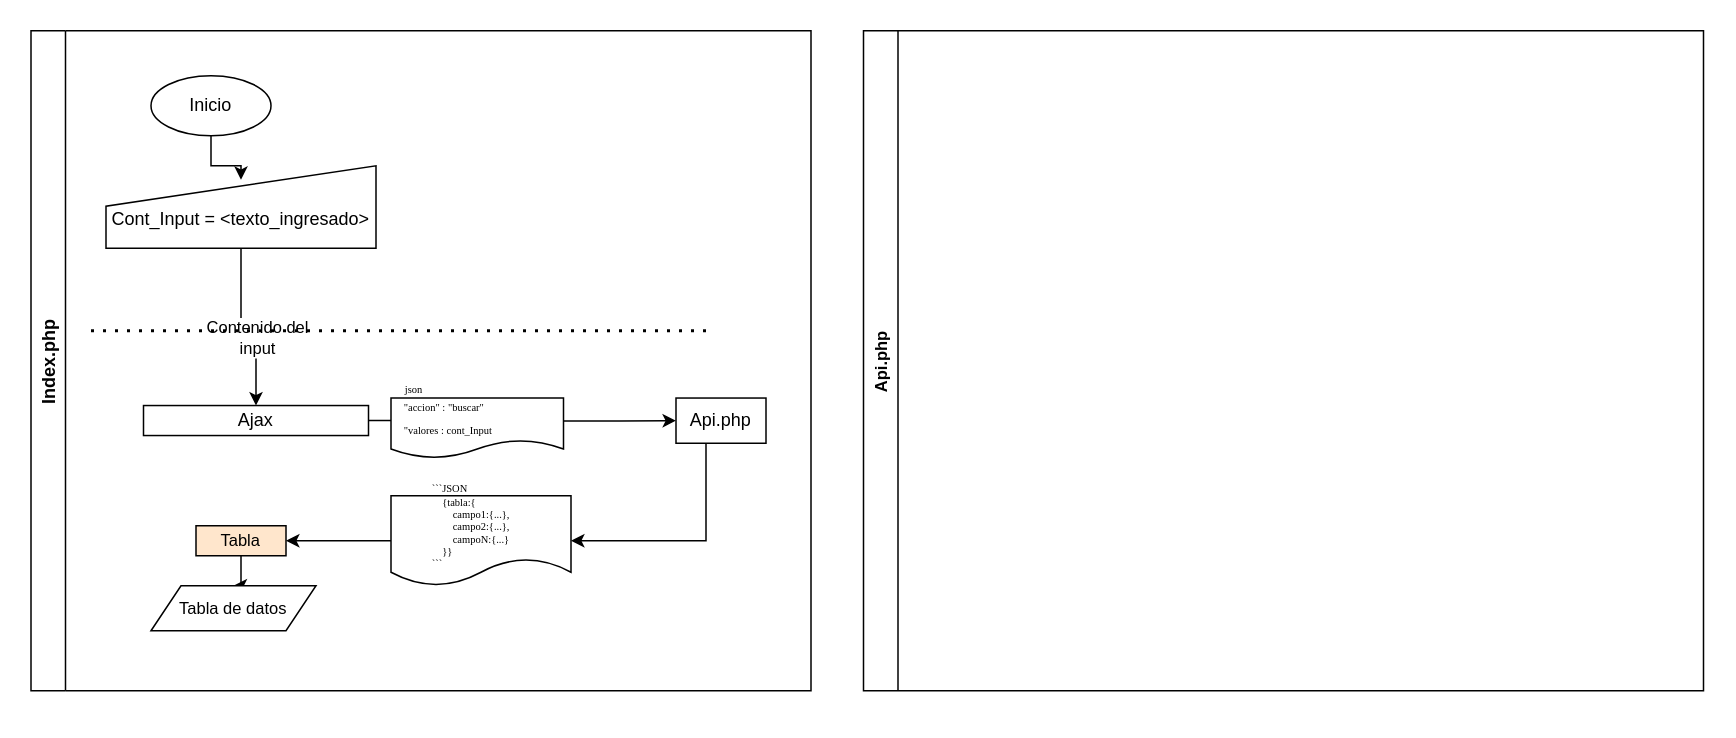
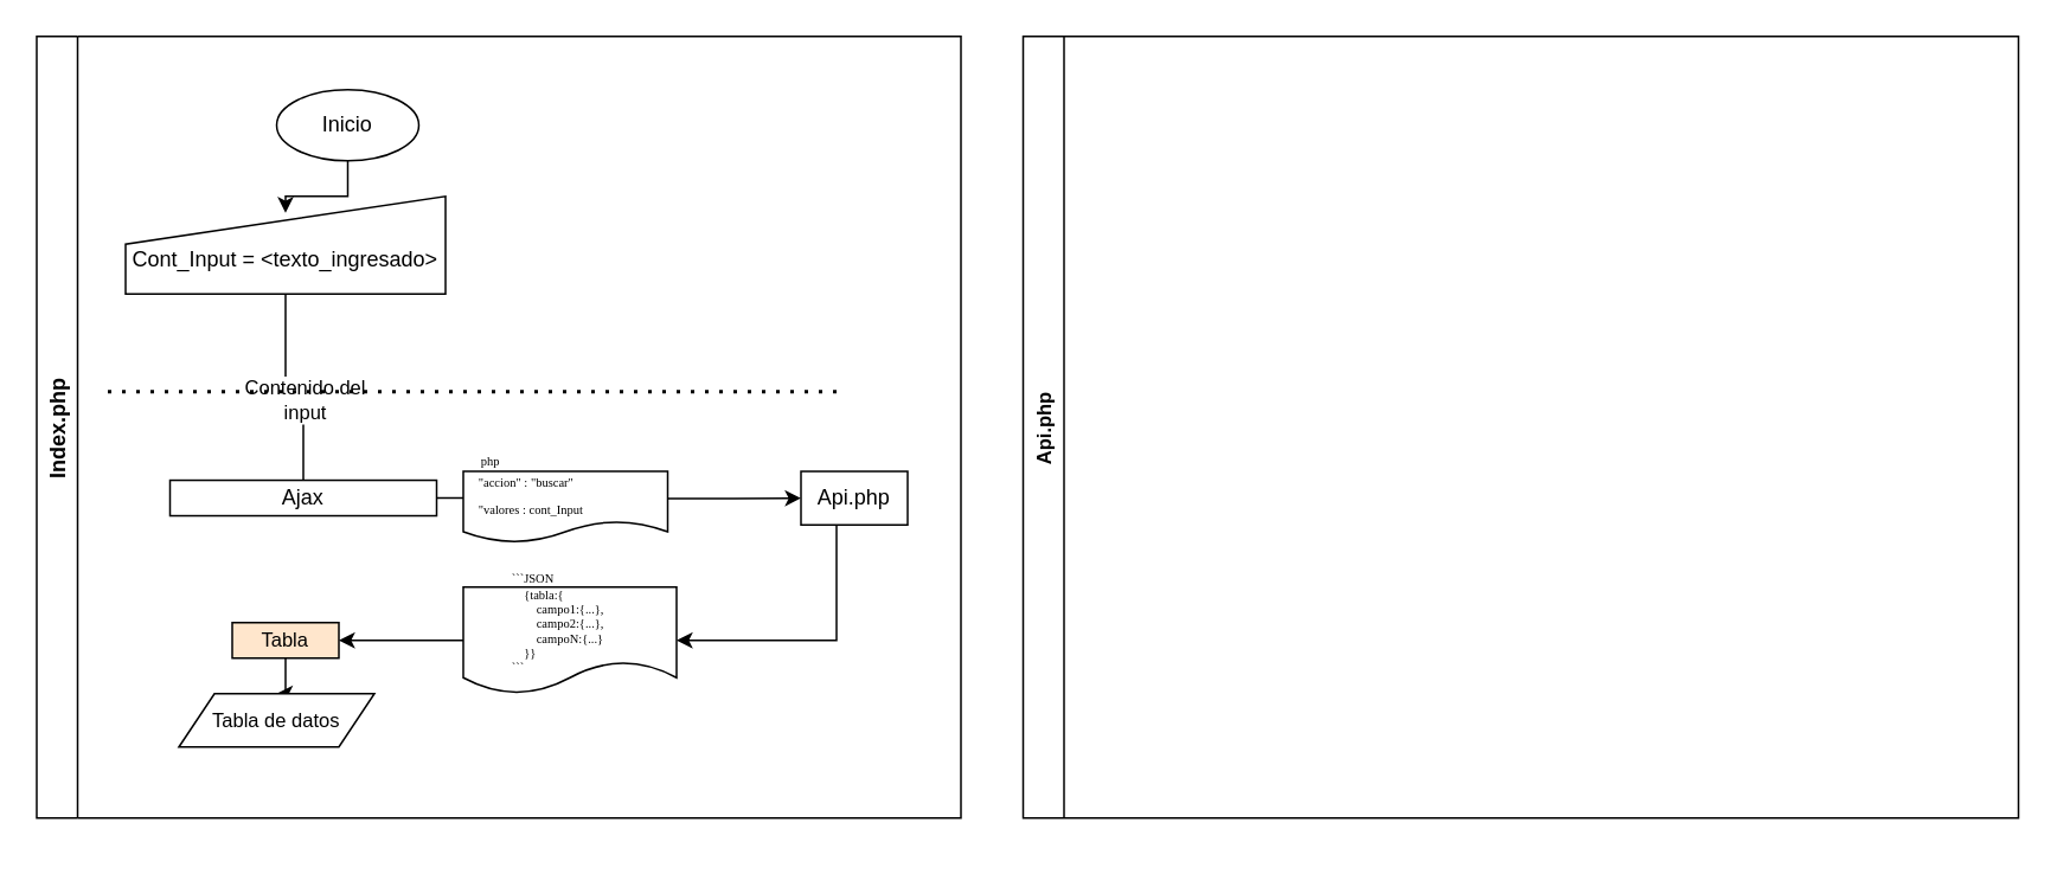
- <mxCell id="11" value="Inicio" style="ellipse;whiteSpace=wrap;html=1;" vertex="1" parent="2"><mxGeometry x="70" y="20" width="80" height="40" as="geometry" /></mxCell>
+ <mxCell id="11" value="Inicio" style="ellipse;whiteSpace=wrap;html=1;" vertex="1" parent="2"><mxGeometry x="125" y="20" width="80" height="40" as="geometry" /></mxCell>
- <mxCell id="22" value="json" style="text;html=1;align=center;verticalAlign=middle;resizable=0;points=[];autosize=1;strokeColor=none;fillColor=none;fontSize=7;fontFamily=Lucida Console;" vertex="1" parent="20"><mxGeometry width="30" height="10" as="geometry" /></mxCell>
+ <mxCell id="22" value="php" style="text;html=1;align=center;verticalAlign=middle;resizable=0;points=[];autosize=1;strokeColor=none;fillColor=none;fontSize=7;fontFamily=Lucida Console;" vertex="1" parent="20"><mxGeometry width="30" height="10" as="geometry" /></mxCell>
- <mxCell id="16" style="edgeStyle=orthogonalEdgeStyle;rounded=0;orthogonalLoop=1;jettySize=auto;html=1;" edge="1" parent="2" source="12" target="15"><mxGeometry relative="1" as="geometry"><mxPoint x="210" y="330" as="targetPoint" /><Array as="points" /></mxGeometry></mxCell>
+ <mxCell id="16" style="edgeStyle=orthogonalEdgeStyle;rounded=0;orthogonalLoop=1;jettySize=auto;html=1;endArrow=none;" edge="1" parent="2" source="12" target="15"><mxGeometry relative="1" as="geometry"><mxPoint x="210" y="330" as="targetPoint" /><Array as="points" /></mxGeometry></mxCell>
